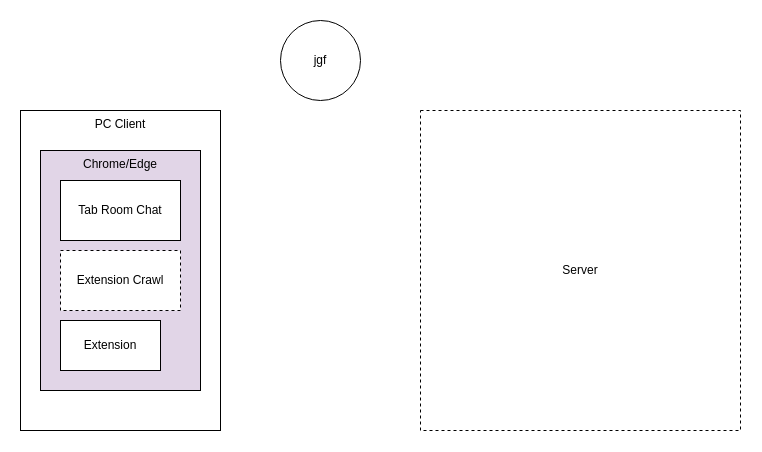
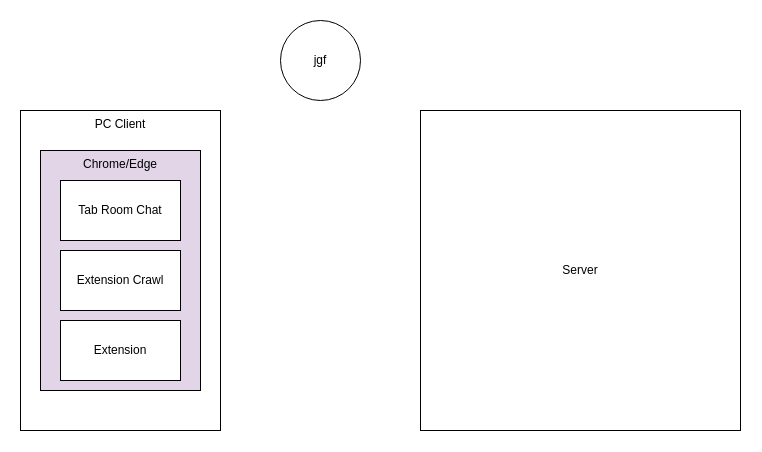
- <mxCell id="7" value="Server" style="whiteSpace=wrap;html=1;dashed=1;" vertex="1" parent="1"><mxGeometry x="420" y="110" width="320" height="320" as="geometry" /></mxCell>
+ <mxCell id="7" value="Server" style="whiteSpace=wrap;html=1;" vertex="1" parent="1"><mxGeometry x="420" y="110" width="320" height="320" as="geometry" /></mxCell>
- <mxCell id="5" value="Extension Crawl" style="whiteSpace=wrap;html=1;dashed=1;" vertex="1" parent="1"><mxGeometry x="60" y="250" width="120" height="60" as="geometry" /></mxCell>
+ <mxCell id="5" value="Extension Crawl" style="whiteSpace=wrap;html=1;" vertex="1" parent="1"><mxGeometry x="60" y="250" width="120" height="60" as="geometry" /></mxCell>
- <mxCell id="6" value="Extension" style="whiteSpace=wrap;html=1;" vertex="1" parent="1"><mxGeometry x="60" y="320" width="100" height="50" as="geometry" /></mxCell>
+ <mxCell id="6" value="Extension" style="whiteSpace=wrap;html=1;" vertex="1" parent="1"><mxGeometry x="60" y="320" width="120" height="60" as="geometry" /></mxCell>
